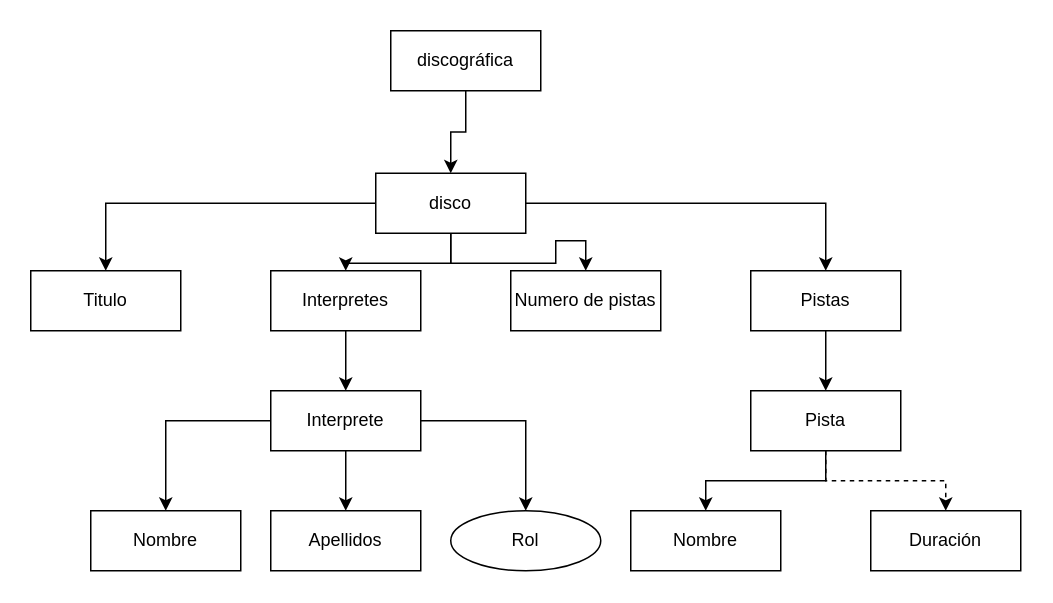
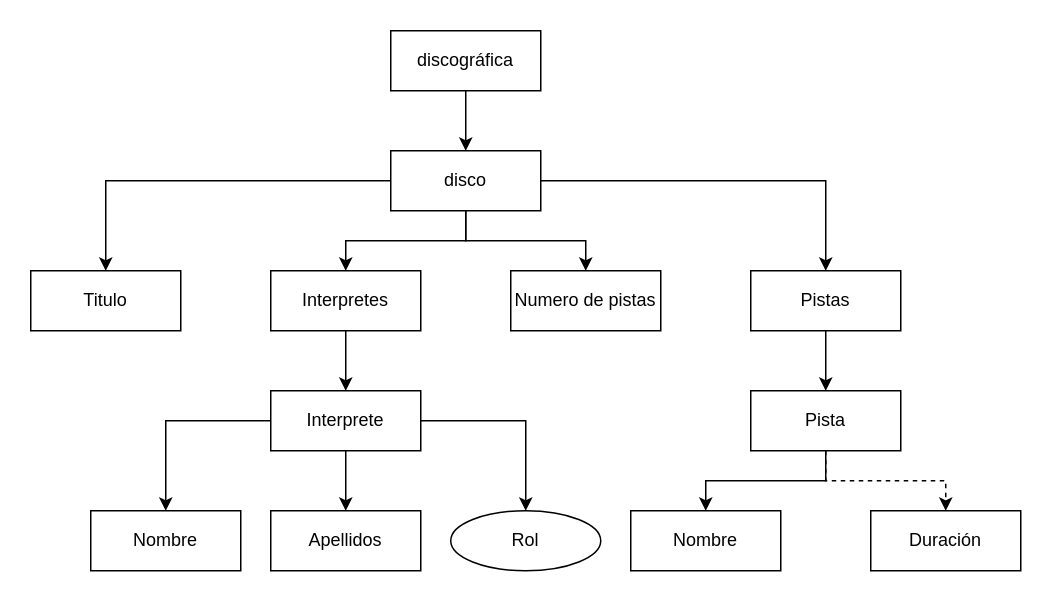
- <mxCell id="13" value="disco" style="whiteSpace=wrap;html=1;align=center;" parent="1" vertex="1"><mxGeometry x="250" y="115" width="100" height="40" as="geometry" /></mxCell>
+ <mxCell id="13" value="disco" style="whiteSpace=wrap;html=1;align=center;" parent="1" vertex="1"><mxGeometry x="260" y="100" width="100" height="40" as="geometry" /></mxCell>
